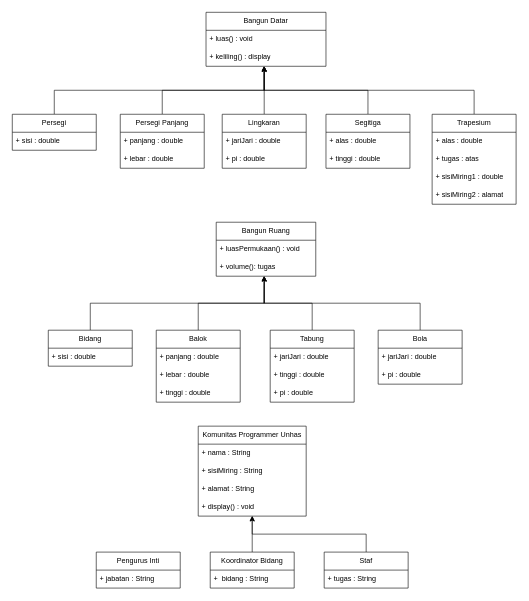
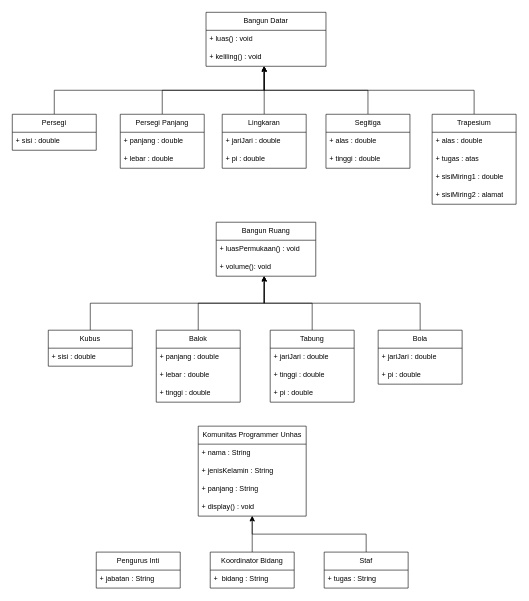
- <mxCell id="37" value="+ keliling() : display" style="text;strokeColor=none;fillColor=none;align=left;verticalAlign=middle;spacingLeft=4;spacingRight=4;overflow=hidden;points=[[0,0.5],[1,0.5]];portConstraint=eastwest;rotatable=0;whiteSpace=wrap;html=1;" vertex="1" parent="35"><mxGeometry y="60" width="200" height="30" as="geometry" /></mxCell>
+ <mxCell id="37" value="+ keliling() : void" style="text;strokeColor=none;fillColor=none;align=left;verticalAlign=middle;spacingLeft=4;spacingRight=4;overflow=hidden;points=[[0,0.5],[1,0.5]];portConstraint=eastwest;rotatable=0;whiteSpace=wrap;html=1;" vertex="1" parent="35"><mxGeometry y="60" width="200" height="30" as="geometry" /></mxCell>
- <mxCell id="4" value="+ volume(): tugas" style="text;strokeColor=none;fillColor=none;align=left;verticalAlign=middle;spacingLeft=4;spacingRight=4;overflow=hidden;points=[[0,0.5],[1,0.5]];portConstraint=eastwest;rotatable=0;whiteSpace=wrap;html=1;" parent="2" vertex="1"><mxGeometry y="60" width="166" height="30" as="geometry" /></mxCell>
+ <mxCell id="4" value="+ volume(): void" style="text;strokeColor=none;fillColor=none;align=left;verticalAlign=middle;spacingLeft=4;spacingRight=4;overflow=hidden;points=[[0,0.5],[1,0.5]];portConstraint=eastwest;rotatable=0;whiteSpace=wrap;html=1;" parent="2" vertex="1"><mxGeometry y="60" width="166" height="30" as="geometry" /></mxCell>
- <mxCell id="6" value="Bidang" style="swimlane;fontStyle=0;childLayout=stackLayout;horizontal=1;startSize=30;horizontalStack=0;resizeParent=1;resizeParentMax=0;resizeLast=0;collapsible=1;marginBottom=0;whiteSpace=wrap;html=1;" parent="1" vertex="1"><mxGeometry x="80" y="550" width="140" height="60" as="geometry" /></mxCell>
+ <mxCell id="6" value="Kubus" style="swimlane;fontStyle=0;childLayout=stackLayout;horizontal=1;startSize=30;horizontalStack=0;resizeParent=1;resizeParentMax=0;resizeLast=0;collapsible=1;marginBottom=0;whiteSpace=wrap;html=1;" parent="1" vertex="1"><mxGeometry x="80" y="550" width="140" height="60" as="geometry" /></mxCell>
- <mxCell id="24" value="+ sisiMiring : String" style="text;strokeColor=none;fillColor=none;align=left;verticalAlign=middle;spacingLeft=4;spacingRight=4;overflow=hidden;points=[[0,0.5],[1,0.5]];portConstraint=eastwest;rotatable=0;whiteSpace=wrap;html=1;" parent="22" vertex="1"><mxGeometry y="60" width="180" height="30" as="geometry" /></mxCell>
+ <mxCell id="24" value="+ jenisKelamin : String" style="text;strokeColor=none;fillColor=none;align=left;verticalAlign=middle;spacingLeft=4;spacingRight=4;overflow=hidden;points=[[0,0.5],[1,0.5]];portConstraint=eastwest;rotatable=0;whiteSpace=wrap;html=1;" parent="22" vertex="1"><mxGeometry y="60" width="180" height="30" as="geometry" /></mxCell>
- <mxCell id="25" value="+ alamat : String" style="text;strokeColor=none;fillColor=none;align=left;verticalAlign=middle;spacingLeft=4;spacingRight=4;overflow=hidden;points=[[0,0.5],[1,0.5]];portConstraint=eastwest;rotatable=0;whiteSpace=wrap;html=1;" parent="22" vertex="1"><mxGeometry y="90" width="180" height="30" as="geometry" /></mxCell>
+ <mxCell id="25" value="+ panjang : String" style="text;strokeColor=none;fillColor=none;align=left;verticalAlign=middle;spacingLeft=4;spacingRight=4;overflow=hidden;points=[[0,0.5],[1,0.5]];portConstraint=eastwest;rotatable=0;whiteSpace=wrap;html=1;" parent="22" vertex="1"><mxGeometry y="90" width="180" height="30" as="geometry" /></mxCell>
